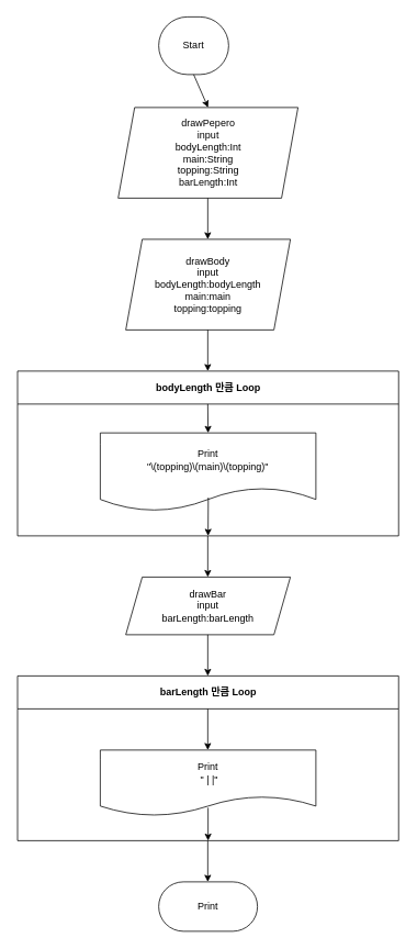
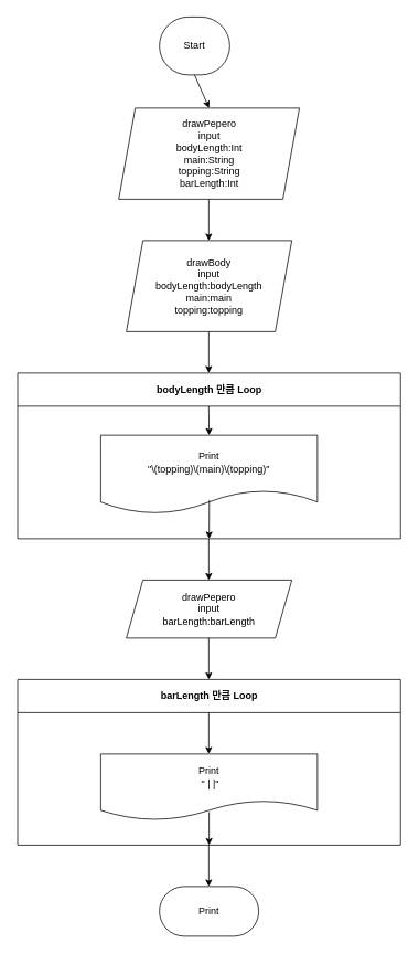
- <mxCell id="9" value="drawBar&lt;br&gt;input&lt;br&gt;barLength:barLength" style="shape=parallelogram;perimeter=parallelogramPerimeter;whiteSpace=wrap;html=1;fixedSize=1;" parent="1" vertex="1"><mxGeometry x="152" y="700" width="200" height="70" as="geometry" /></mxCell>
+ <mxCell id="9" value="drawPepero&lt;br&gt;input&lt;br&gt;barLength:barLength" style="shape=parallelogram;perimeter=parallelogramPerimeter;whiteSpace=wrap;html=1;fixedSize=1;" parent="1" vertex="1"><mxGeometry x="152" y="700" width="200" height="70" as="geometry" /></mxCell>
